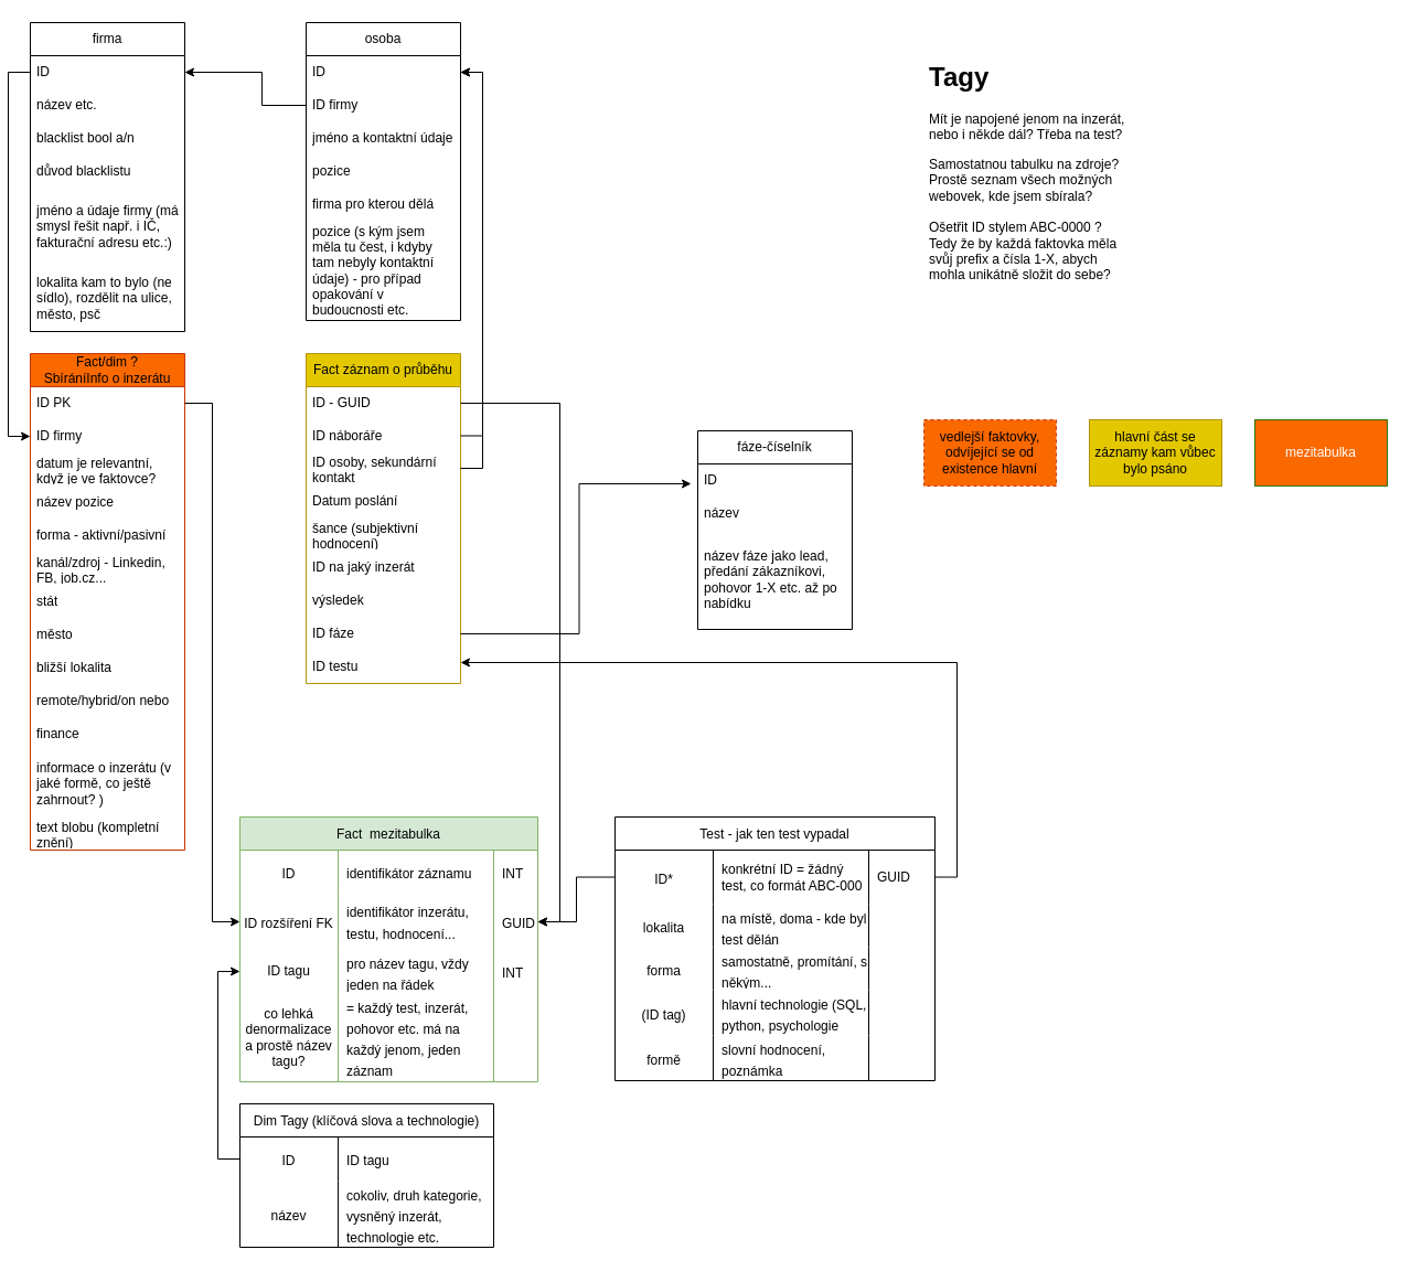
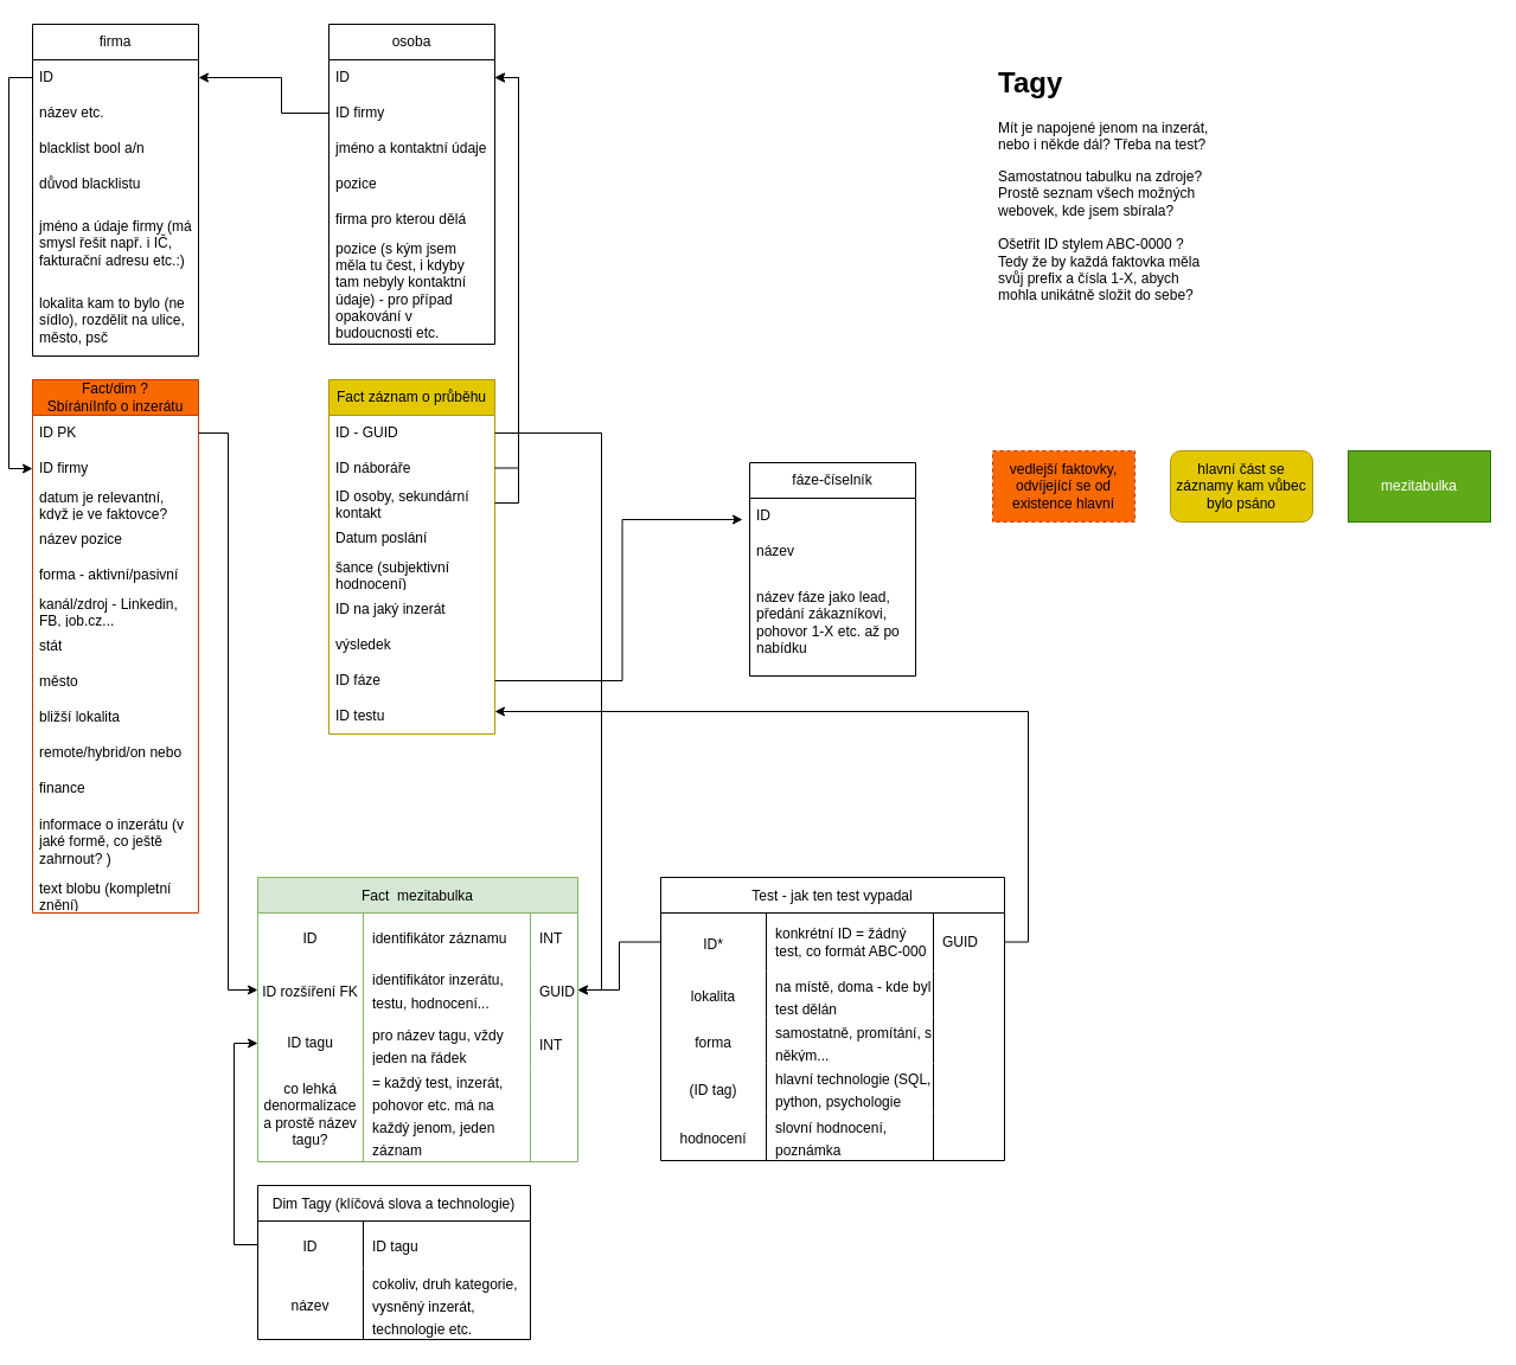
- <mxCell id="44" value="hlavní část se záznamy kam vůbec bylo psáno" style="rounded=0;whiteSpace=wrap;html=1;fillColor=#e3c800;fontColor=#000000;strokeColor=#B09500;" parent="1" vertex="1"><mxGeometry x="980" y="380" width="120" height="60" as="geometry" /></mxCell>
+ <mxCell id="44" value="hlavní část se záznamy kam vůbec bylo psáno" style="whiteSpace=wrap;html=1;fillColor=#e3c800;fontColor=#000000;strokeColor=#B09500;rounded=1;" parent="1" vertex="1"><mxGeometry x="980" y="380" width="120" height="60" as="geometry" /></mxCell>
- <mxCell id="45" value="mezitabulka" style="rounded=0;whiteSpace=wrap;html=1;fillColor=#fa6800;fontColor=#ffffff;strokeColor=#2D7600;" parent="1" vertex="1"><mxGeometry x="1130" y="380" width="120" height="60" as="geometry" /></mxCell>
+ <mxCell id="45" value="mezitabulka" style="rounded=0;whiteSpace=wrap;html=1;fillColor=#60a917;fontColor=#ffffff;strokeColor=#2D7600;" parent="1" vertex="1"><mxGeometry x="1130" y="380" width="120" height="60" as="geometry" /></mxCell>
- <mxCell id="65" value="&lt;font style=&quot;font-size: 12px;&quot;&gt;formě&lt;/font&gt;" style="shape=partialRectangle;html=1;whiteSpace=wrap;connectable=0;fillColor=none;top=0;left=0;bottom=0;right=0;overflow=hidden;pointerEvents=1;strokeColor=inherit;fontSize=16;" parent="64" vertex="1"><mxGeometry width="89" height="41" as="geometry"><mxRectangle width="89" height="41" as="alternateBounds" /></mxGeometry></mxCell>
+ <mxCell id="65" value="&lt;font style=&quot;font-size: 12px;&quot;&gt;hodnocení&lt;/font&gt;" style="shape=partialRectangle;html=1;whiteSpace=wrap;connectable=0;fillColor=none;top=0;left=0;bottom=0;right=0;overflow=hidden;pointerEvents=1;strokeColor=inherit;fontSize=16;" parent="64" vertex="1"><mxGeometry width="89" height="41" as="geometry"><mxRectangle width="89" height="41" as="alternateBounds" /></mxGeometry></mxCell>
